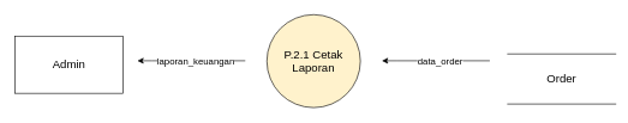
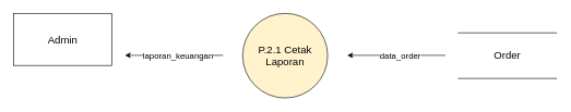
- <mxCell id="2" value="Admin" style="rounded=0;whiteSpace=wrap;html=1;fontSize=16;" vertex="1" parent="1"><mxGeometry x="20" y="50" width="150" height="80" as="geometry" /></mxCell>
+ <mxCell id="2" value="Admin" style="rounded=0;whiteSpace=wrap;html=1;fontSize=16;" vertex="1" parent="1"><mxGeometry x="20" y="20" width="150" height="80" as="geometry" /></mxCell>
- <mxCell id="5" value="Order" style="shape=partialRectangle;whiteSpace=wrap;html=1;left=0;right=0;fillColor=none;fontSize=16;" vertex="1" parent="1"><mxGeometry x="705" y="75" width="150" height="70" as="geometry" /></mxCell>
+ <mxCell id="5" value="Order" style="shape=partialRectangle;whiteSpace=wrap;html=1;left=0;right=0;fillColor=none;fontSize=16;" vertex="1" parent="1"><mxGeometry x="700" y="50" width="150" height="70" as="geometry" /></mxCell>
